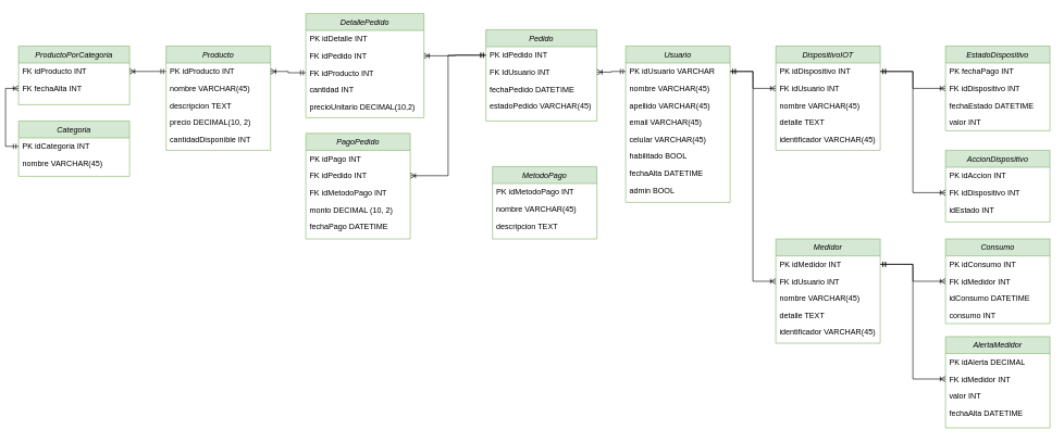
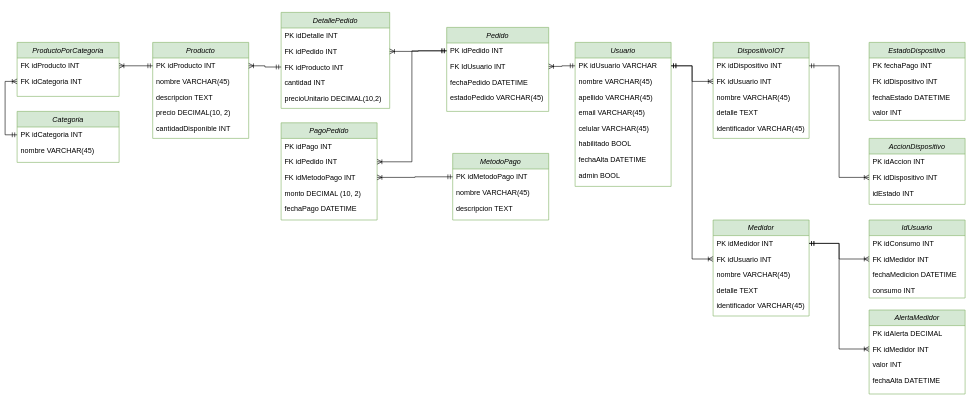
- <mxCell id="70" style="edgeStyle=orthogonalEdgeStyle;rounded=0;orthogonalLoop=1;jettySize=auto;html=1;exitX=0;exitY=0.5;exitDx=0;exitDy=0;entryX=1;entryY=0.5;entryDx=0;entryDy=0;strokeColor=default;align=center;verticalAlign=middle;fontFamily=Helvetica;fontSize=11;fontColor=default;labelBackgroundColor=default;startArrow=ERoneToMany;startFill=0;endArrow=ERmandOne;endFill=0;" edge="1" parent="1" source="71" target="61"><mxGeometry relative="1" as="geometry" /></mxCell>
- <mxCell id="56" value="FK fechaAlta INT" style="text;align=left;verticalAlign=top;spacingLeft=4;spacingRight=4;overflow=hidden;rotatable=0;points=[[0,0.5],[1,0.5]];portConstraint=eastwest;rounded=0;shadow=0;html=0;" vertex="1" parent="54"><mxGeometry y="52" width="170" height="26" as="geometry" /></mxCell>
+ <mxCell id="56" value="FK idCategoria INT" style="text;align=left;verticalAlign=top;spacingLeft=4;spacingRight=4;overflow=hidden;rotatable=0;points=[[0,0.5],[1,0.5]];portConstraint=eastwest;rounded=0;shadow=0;html=0;" vertex="1" parent="54"><mxGeometry y="52" width="170" height="26" as="geometry" /></mxCell>
+ <mxCell id="86" style="edgeStyle=orthogonalEdgeStyle;rounded=0;orthogonalLoop=1;jettySize=auto;html=1;strokeColor=default;align=center;verticalAlign=middle;fontFamily=Helvetica;fontSize=11;fontColor=default;labelBackgroundColor=default;startArrow=ERoneToMany;startFill=0;endArrow=ERmandOne;endFill=0;" edge="1" parent="1" source="35" target="39"><mxGeometry relative="1" as="geometry" /></mxCell>
- <mxCell id="17" value="Consumo" style="swimlane;fontStyle=2;align=center;verticalAlign=top;childLayout=stackLayout;horizontal=1;startSize=26;horizontalStack=0;resizeParent=1;resizeLast=0;collapsible=1;marginBottom=0;rounded=0;shadow=0;strokeWidth=1;fillColor=#d5e8d4;strokeColor=#82b366;" vertex="1" parent="1"><mxGeometry x="1440" y="366" width="160" height="130" as="geometry"><mxRectangle x="550" y="140" width="160" height="26" as="alternateBounds" /></mxGeometry></mxCell>
+ <mxCell id="17" value="IdUsuario" style="swimlane;fontStyle=2;align=center;verticalAlign=top;childLayout=stackLayout;horizontal=1;startSize=26;horizontalStack=0;resizeParent=1;resizeLast=0;collapsible=1;marginBottom=0;rounded=0;shadow=0;strokeWidth=1;fillColor=#d5e8d4;strokeColor=#82b366;" vertex="1" parent="1"><mxGeometry x="1440" y="366" width="160" height="130" as="geometry"><mxRectangle x="550" y="140" width="160" height="26" as="alternateBounds" /></mxGeometry></mxCell>
- <mxCell id="20" value="idConsumo DATETIME" style="text;align=left;verticalAlign=top;spacingLeft=4;spacingRight=4;overflow=hidden;rotatable=0;points=[[0,0.5],[1,0.5]];portConstraint=eastwest;rounded=0;shadow=0;html=0;" vertex="1" parent="17"><mxGeometry y="78" width="160" height="26" as="geometry" /></mxCell>
+ <mxCell id="20" value="fechaMedicion DATETIME" style="text;align=left;verticalAlign=top;spacingLeft=4;spacingRight=4;overflow=hidden;rotatable=0;points=[[0,0.5],[1,0.5]];portConstraint=eastwest;rounded=0;shadow=0;html=0;" vertex="1" parent="17"><mxGeometry y="78" width="160" height="26" as="geometry" /></mxCell>
